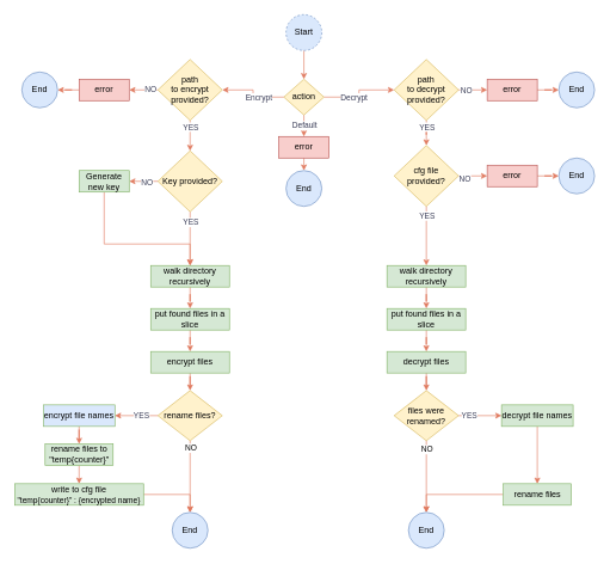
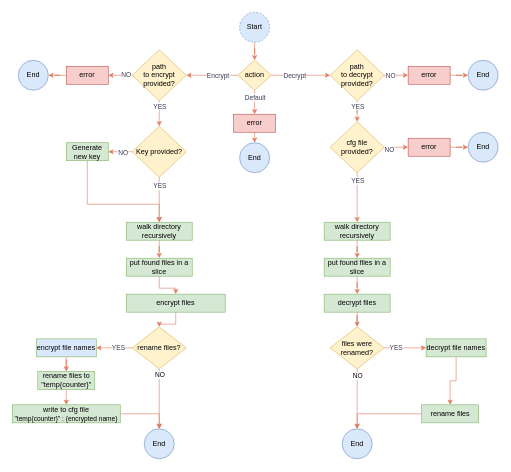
- <mxCell id="10" value="action" style="rhombus;whiteSpace=wrap;html=1;fillColor=#fff2cc;strokeColor=#d6b656;labelBackgroundColor=none;" parent="1" vertex="1"><mxGeometry x="396" y="110" width="56" height="50" as="geometry" /></mxCell>
+ <mxCell id="10" value="action" style="rhombus;whiteSpace=wrap;html=1;fillColor=#fff2cc;strokeColor=#d6b656;labelBackgroundColor=none;" parent="1" vertex="1"><mxGeometry x="396" y="100" width="56" height="50" as="geometry" /></mxCell>
- <mxCell id="45" value="encrypt files" style="rounded=0;whiteSpace=wrap;html=1;strokeColor=#82b366;fillColor=#d5e8d4;" parent="1" vertex="1"><mxGeometry x="210" y="490" width="110" height="30" as="geometry" /></mxCell>
+ <mxCell id="45" value="encrypt files" style="rounded=0;whiteSpace=wrap;html=1;strokeColor=#82b366;fillColor=#d5e8d4;" parent="1" vertex="1"><mxGeometry x="210" y="490" width="165" height="30" as="geometry" /></mxCell>
- <mxCell id="73" value="decrypt file names" style="rounded=0;whiteSpace=wrap;html=1;strokeColor=#82b366;fillColor=#d5e8d4;" parent="1" vertex="1"><mxGeometry x="700" y="564.5" width="100" height="30" as="geometry" /></mxCell>
+ <mxCell id="73" value="decrypt file names" style="rounded=0;whiteSpace=wrap;html=1;strokeColor=#82b366;fillColor=#d5e8d4;" parent="1" vertex="1"><mxGeometry x="710" y="564.5" width="100" height="30" as="geometry" /></mxCell>
